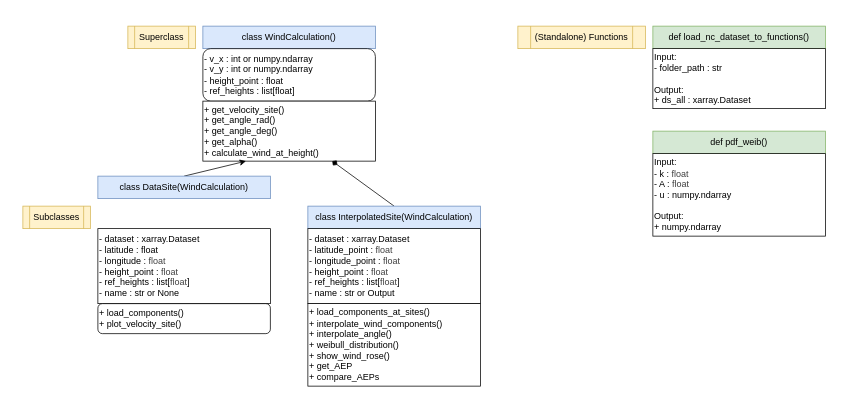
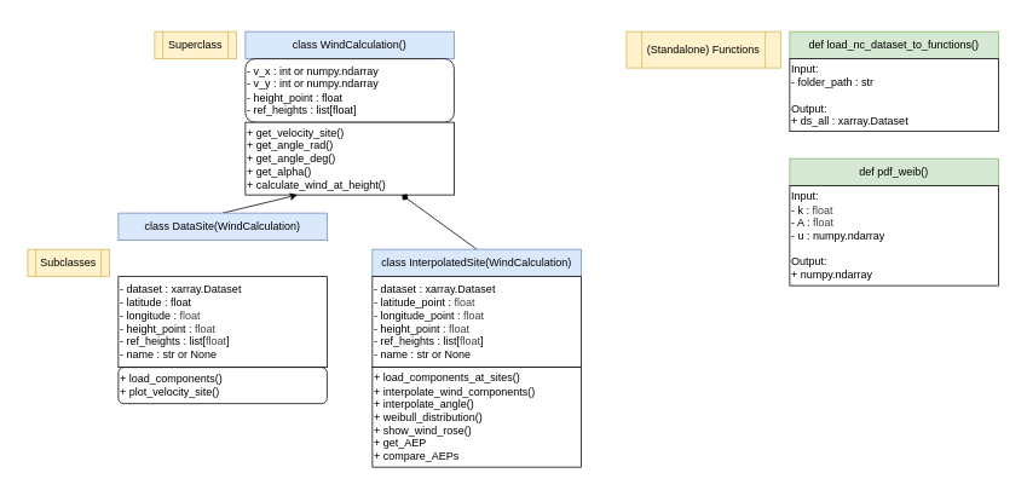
- <mxCell id="16" value="(Standalone) Functions" style="shape=process;whiteSpace=wrap;html=1;backgroundOutline=1;fillColor=#fff2cc;strokeColor=#d6b656;" parent="1" vertex="1"><mxGeometry x="690" y="34" width="170" height="30" as="geometry" /></mxCell>
+ <mxCell id="16" value="(Standalone) Functions" style="shape=process;whiteSpace=wrap;html=1;backgroundOutline=1;fillColor=#fff2cc;strokeColor=#d6b656;" parent="1" vertex="1"><mxGeometry x="690" y="34" width="170" height="40" as="geometry" /></mxCell>
- <mxCell id="14" value="&lt;div&gt;- dataset :&amp;nbsp;xarray.Dataset&lt;/div&gt;&lt;div&gt;- latitude_point :&amp;nbsp;&lt;span style=&quot;color: rgb(63, 63, 63); background-color: transparent;&quot;&gt;float&lt;/span&gt;&lt;/div&gt;&lt;div&gt;- longitude_point :&amp;nbsp;&lt;span style=&quot;color: rgb(63, 63, 63); background-color: transparent;&quot;&gt;float&lt;/span&gt;&lt;/div&gt;&lt;span style=&quot;background-color: transparent;&quot;&gt;- height_point :&amp;nbsp;&lt;/span&gt;&lt;span style=&quot;color: rgb(63, 63, 63);&quot;&gt;float&lt;/span&gt;&lt;div&gt;- ref_heights : list[&lt;span style=&quot;color: rgb(63, 63, 63);&quot;&gt;float&lt;/span&gt;]&lt;/div&gt;&lt;div&gt;- name : str or Output&lt;/div&gt;" style="rounded=0;whiteSpace=wrap;html=1;align=left;" parent="1" vertex="1"><mxGeometry x="410" y="304" width="230" height="100" as="geometry" /></mxCell>
+ <mxCell id="14" value="&lt;div&gt;- dataset :&amp;nbsp;xarray.Dataset&lt;/div&gt;&lt;div&gt;- latitude_point :&amp;nbsp;&lt;span style=&quot;color: rgb(63, 63, 63); background-color: transparent;&quot;&gt;float&lt;/span&gt;&lt;/div&gt;&lt;div&gt;- longitude_point :&amp;nbsp;&lt;span style=&quot;color: rgb(63, 63, 63); background-color: transparent;&quot;&gt;float&lt;/span&gt;&lt;/div&gt;&lt;span style=&quot;background-color: transparent;&quot;&gt;- height_point :&amp;nbsp;&lt;/span&gt;&lt;span style=&quot;color: rgb(63, 63, 63);&quot;&gt;float&lt;/span&gt;&lt;div&gt;- ref_heights : list[&lt;span style=&quot;color: rgb(63, 63, 63);&quot;&gt;float&lt;/span&gt;]&lt;/div&gt;&lt;div&gt;- name : str or None&lt;/div&gt;" style="rounded=0;whiteSpace=wrap;html=1;align=left;" parent="1" vertex="1"><mxGeometry x="410" y="304" width="230" height="100" as="geometry" /></mxCell>
